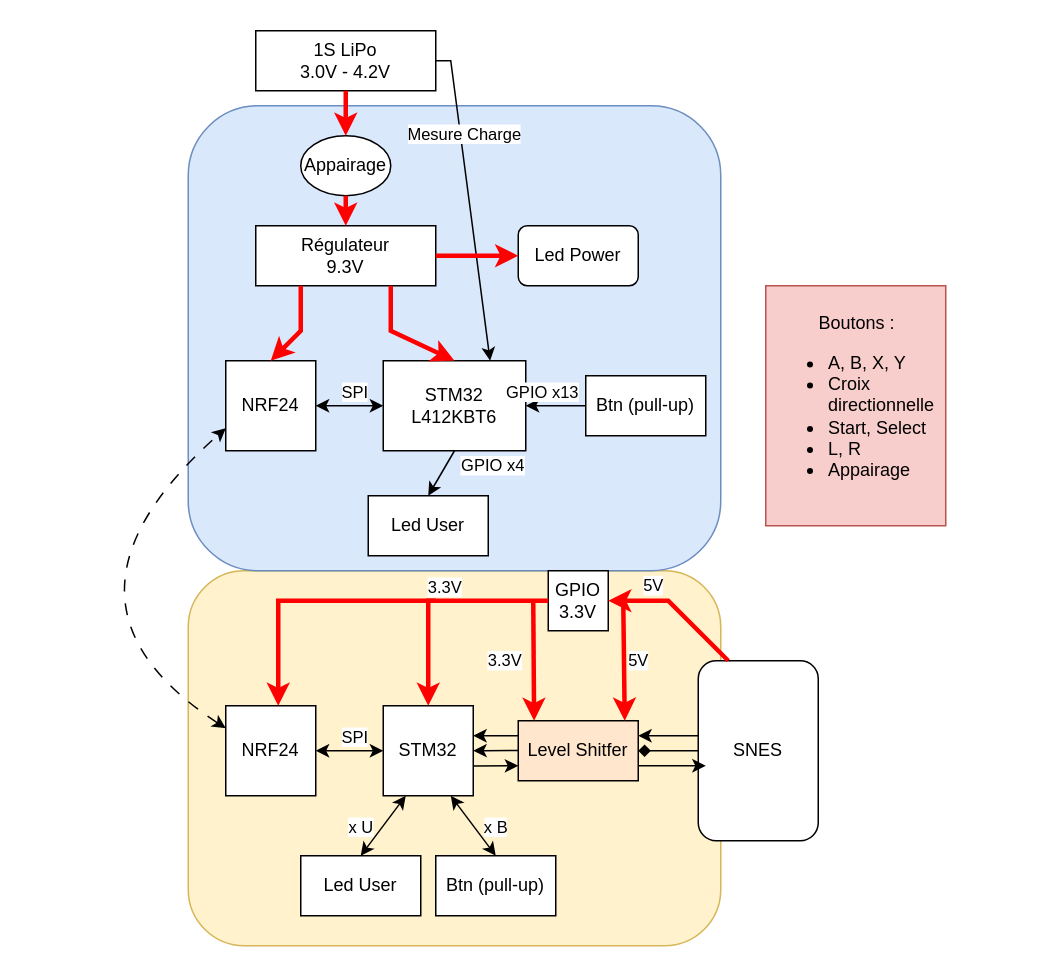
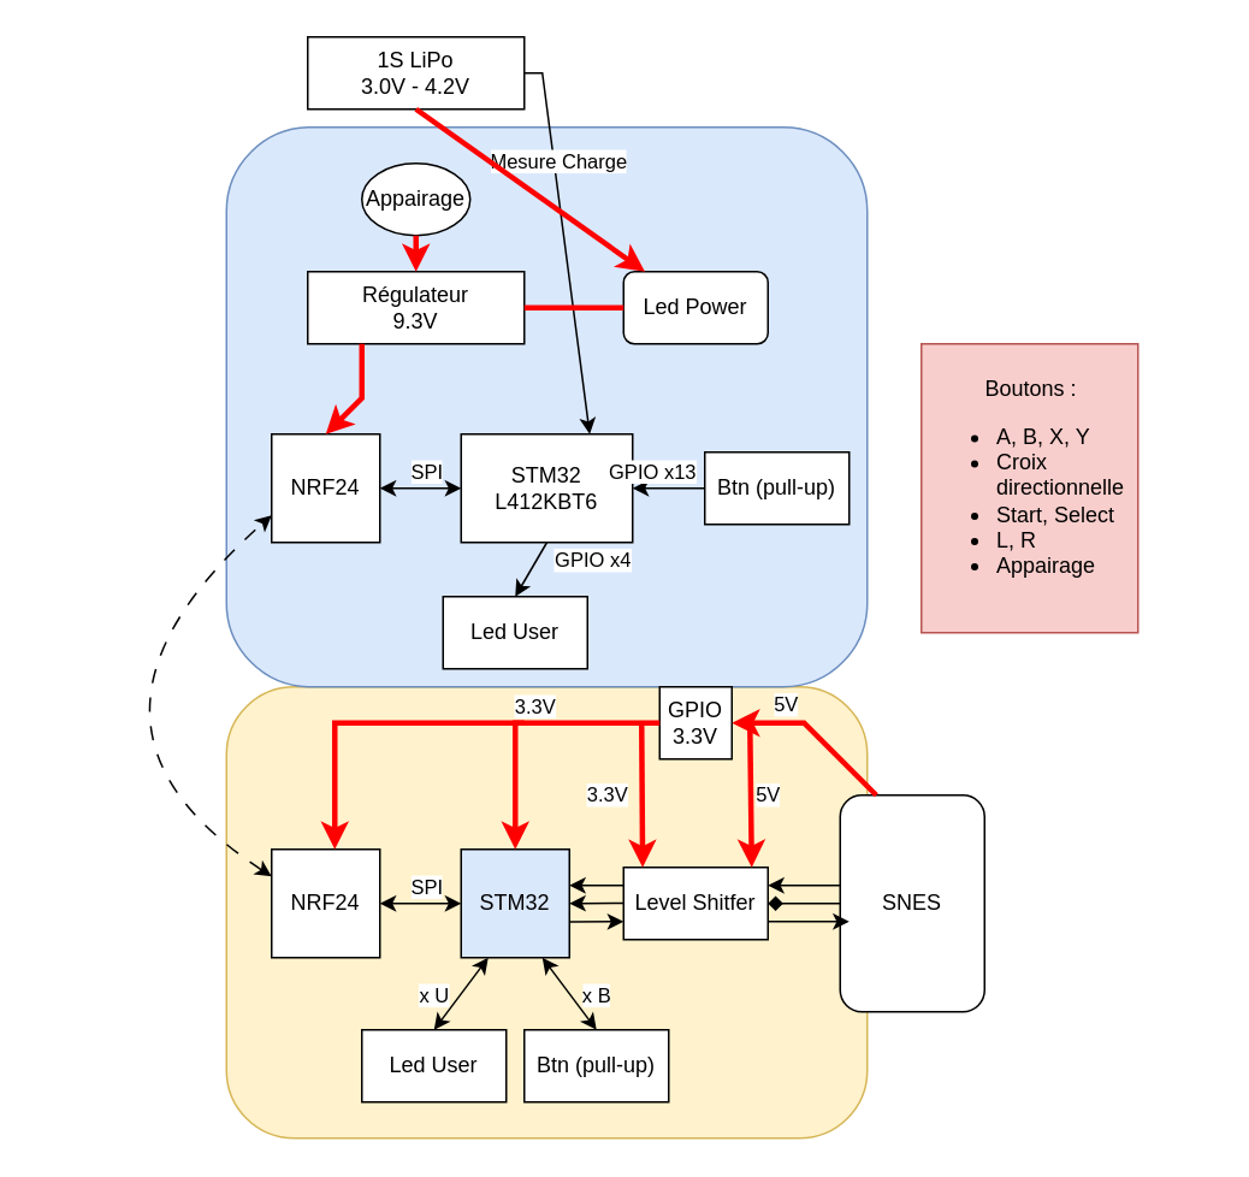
- <mxCell id="42" value="" style="endArrow=classic;html=1;rounded=0;exitX=0.5;exitY=1;exitDx=0;exitDy=0;entryX=0.5;entryY=0;entryDx=0;entryDy=0;strokeWidth=3;strokeColor=#FF0000;" edge="1" parent="1" source="32" target="41"><mxGeometry width="50" height="50" relative="1" as="geometry"><mxPoint x="290" y="260" as="sourcePoint" /><mxPoint x="340" y="210" as="targetPoint" /></mxGeometry></mxCell>
+ <mxCell id="42" value="" style="endArrow=classic;html=1;rounded=0;exitX=0.5;exitY=1;exitDx=0;exitDy=0;strokeWidth=3;strokeColor=#FF0000;" edge="1" parent="1" source="32" target="39"><mxGeometry width="50" height="50" relative="1" as="geometry"><mxPoint x="290" y="260" as="sourcePoint" /><mxPoint x="340" y="210" as="targetPoint" /></mxGeometry></mxCell>
- <mxCell id="40" value="" style="endArrow=classic;html=1;rounded=0;exitX=1;exitY=0.5;exitDx=0;exitDy=0;entryX=0;entryY=0.5;entryDx=0;entryDy=0;strokeColor=#FF0000;strokeWidth=3;" edge="1" parent="1" source="29" target="39"><mxGeometry width="50" height="50" relative="1" as="geometry"><mxPoint x="270" y="200" as="sourcePoint" /><mxPoint x="295" y="250" as="targetPoint" /><Array as="points" /></mxGeometry></mxCell>
+ <mxCell id="40" value="" style="endArrow=none;html=1;rounded=0;exitX=1;exitY=0.5;exitDx=0;exitDy=0;entryX=0;entryY=0.5;entryDx=0;entryDy=0;strokeColor=#FF0000;strokeWidth=3;" edge="1" parent="1" source="29" target="39"><mxGeometry width="50" height="50" relative="1" as="geometry"><mxPoint x="270" y="200" as="sourcePoint" /><mxPoint x="295" y="250" as="targetPoint" /><Array as="points" /></mxGeometry></mxCell>
- <mxCell id="30" value="" style="endArrow=classic;html=1;rounded=0;exitX=0.75;exitY=1;exitDx=0;exitDy=0;entryX=0.5;entryY=0;entryDx=0;entryDy=0;strokeColor=#FF0000;strokeWidth=3;" edge="1" parent="1" source="29" target="25"><mxGeometry width="50" height="50" relative="1" as="geometry"><mxPoint x="250" y="300" as="sourcePoint" /><mxPoint x="300" y="250" as="targetPoint" /><Array as="points"><mxPoint x="260" y="220" /></Array></mxGeometry></mxCell>
- <mxCell id="6" value="STM32" style="whiteSpace=wrap;html=1;aspect=fixed;" vertex="1" parent="1"><mxGeometry x="255" y="470" width="60" height="60" as="geometry" /></mxCell>
+ <mxCell id="6" value="STM32" style="whiteSpace=wrap;html=1;aspect=fixed;fillColor=#dae8fc;" vertex="1" parent="1"><mxGeometry x="255" y="470" width="60" height="60" as="geometry" /></mxCell>
- <mxCell id="4" value="Level Shitfer" style="rounded=0;whiteSpace=wrap;html=1;fillColor=#ffe6cc;" vertex="1" parent="1"><mxGeometry x="345" y="480" width="80" height="40" as="geometry" /></mxCell>
+ <mxCell id="4" value="Level Shitfer" style="rounded=0;whiteSpace=wrap;html=1;" vertex="1" parent="1"><mxGeometry x="345" y="480" width="80" height="40" as="geometry" /></mxCell>
